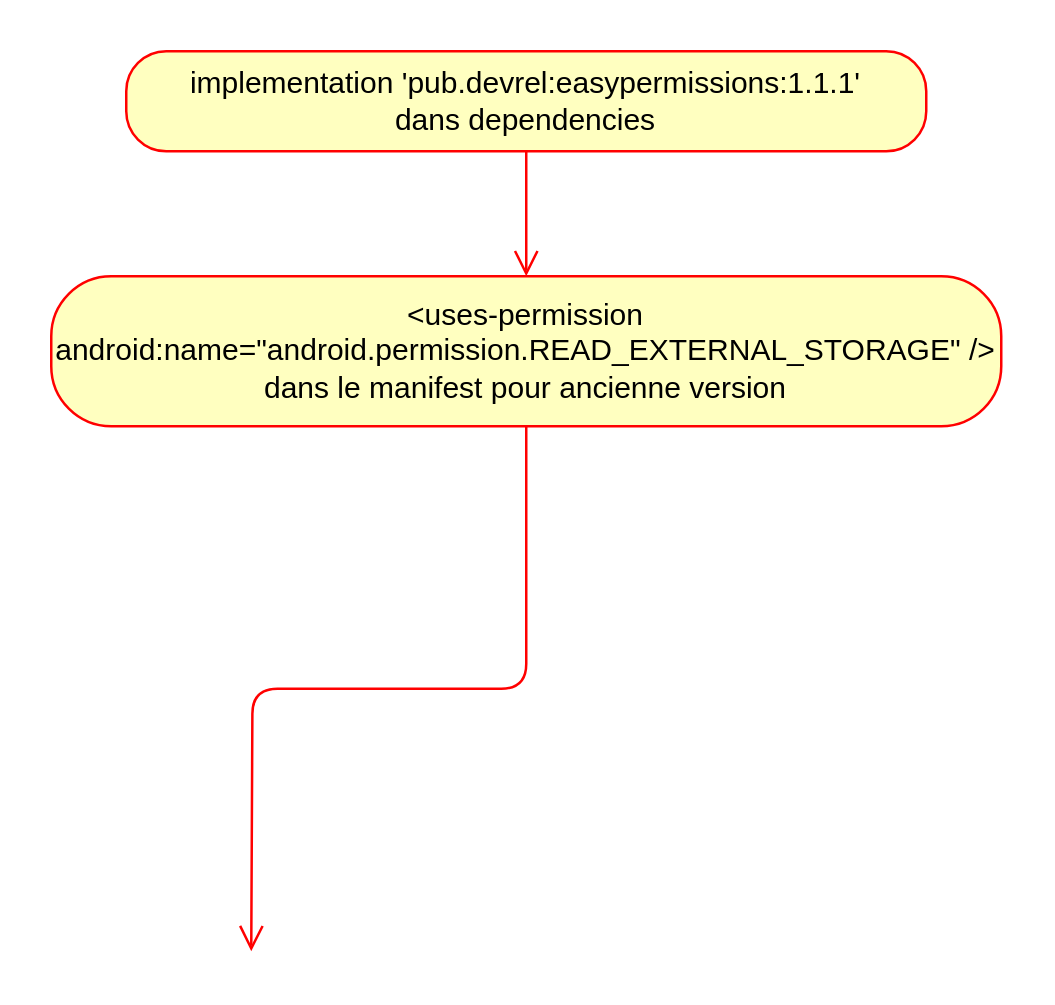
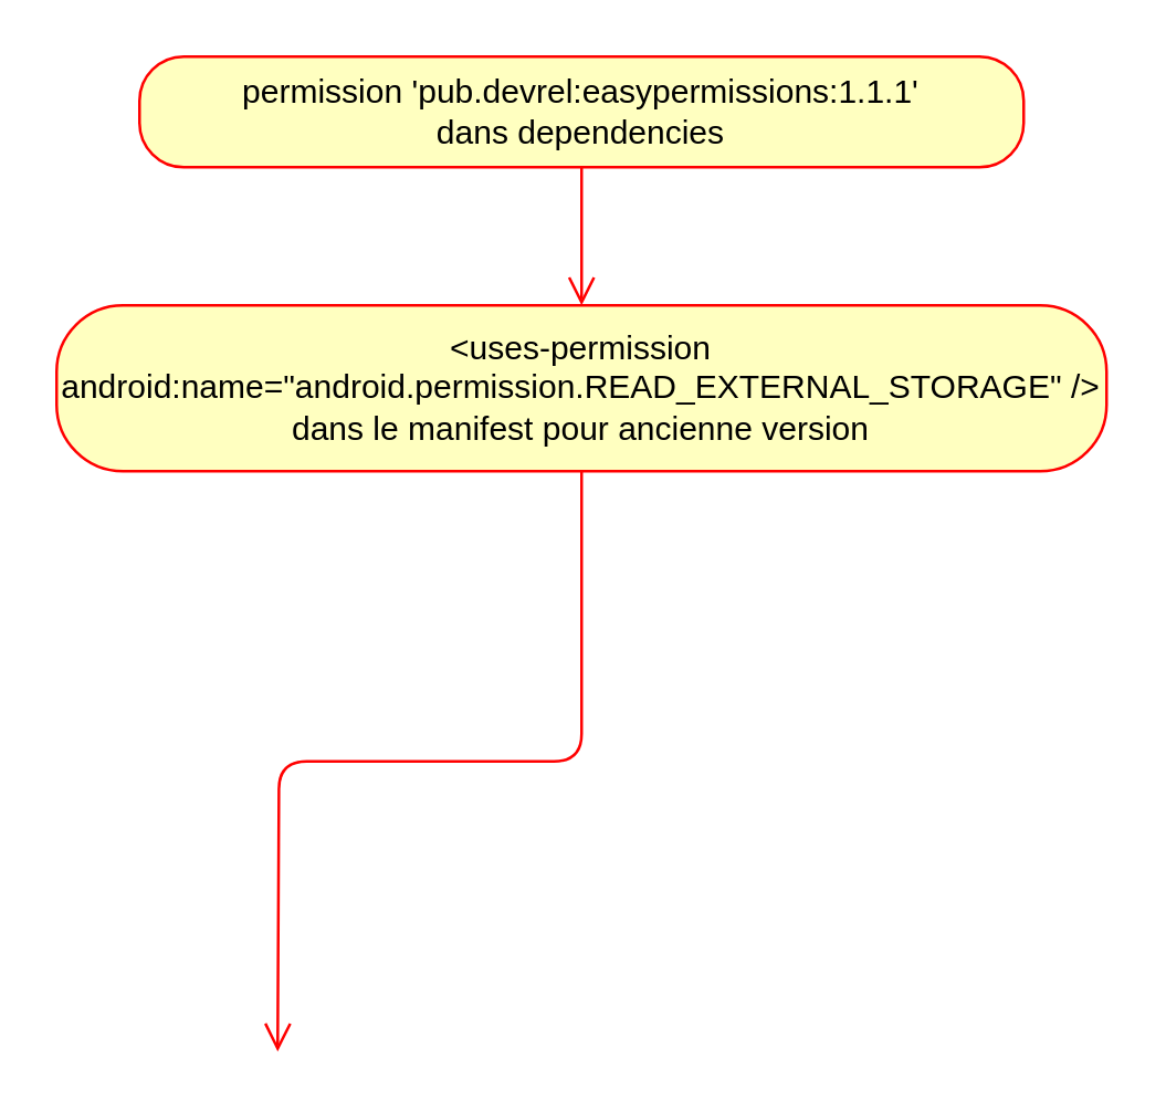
- <mxCell id="2" value="implementation 'pub.devrel:easypermissions:1.1.1'&lt;br&gt;dans dependencies" style="rounded=1;whiteSpace=wrap;html=1;arcSize=40;fontColor=#000000;fillColor=#ffffc0;strokeColor=#ff0000;" vertex="1" parent="1"><mxGeometry x="50" y="20" width="320" height="40" as="geometry" /></mxCell>
+ <mxCell id="2" value="permission 'pub.devrel:easypermissions:1.1.1'&lt;br&gt;dans dependencies" style="rounded=1;whiteSpace=wrap;html=1;arcSize=40;fontColor=#000000;fillColor=#ffffc0;strokeColor=#ff0000;" vertex="1" parent="1"><mxGeometry x="50" y="20" width="320" height="40" as="geometry" /></mxCell>
